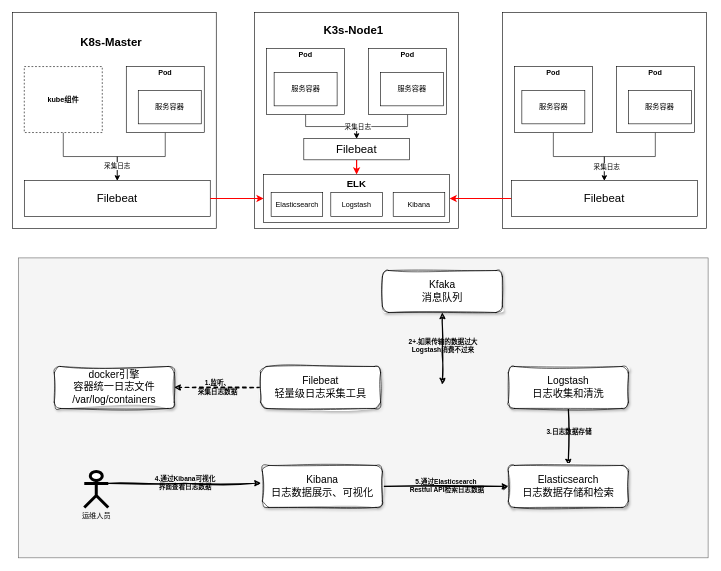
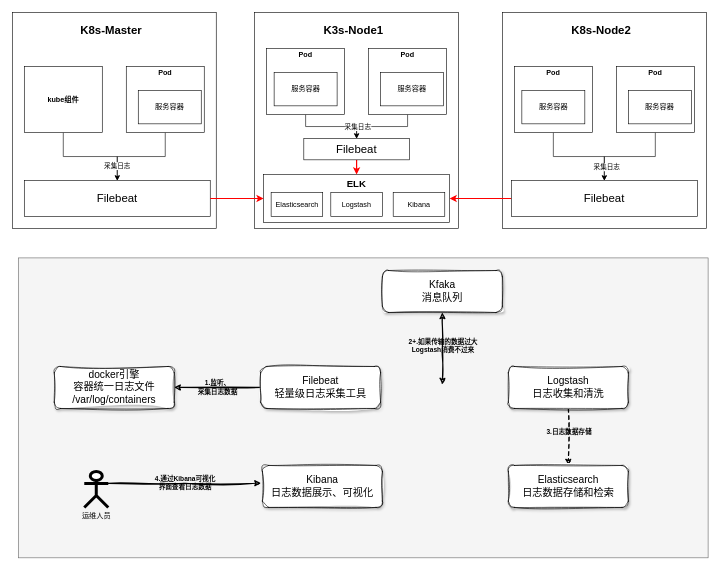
+ <mxCell id="26" value="K8s-Node2" style="rounded=0;whiteSpace=wrap;html=1;fontSize=19;fontStyle=1;strokeColor=none;fillColor=none;" vertex="1" parent="1"><mxGeometry x="942" y="20" width="120" height="60" as="geometry" /></mxCell>
- <mxCell id="4" value="K8s-Master" style="rounded=0;whiteSpace=wrap;html=1;fontSize=19;fontStyle=1;strokeColor=none;fillColor=none;" vertex="1" parent="1"><mxGeometry x="125" y="40" width="120" height="60" as="geometry" /></mxCell>
+ <mxCell id="4" value="K8s-Master" style="rounded=0;whiteSpace=wrap;html=1;fontSize=19;fontStyle=1;strokeColor=none;fillColor=none;" vertex="1" parent="1"><mxGeometry x="125" y="20" width="120" height="60" as="geometry" /></mxCell>
- <mxCell id="6" value="kube组件" style="rounded=0;whiteSpace=wrap;html=1;fontStyle=1;dashed=1;" vertex="1" parent="1"><mxGeometry x="40" y="110" width="130" height="110" as="geometry" /></mxCell>
+ <mxCell id="6" value="kube组件" style="rounded=0;whiteSpace=wrap;html=1;fontStyle=1" vertex="1" parent="1"><mxGeometry x="40" y="110" width="130" height="110" as="geometry" /></mxCell>
- <mxCell id="46" style="edgeStyle=orthogonalEdgeStyle;rounded=0;orthogonalLoop=1;jettySize=auto;html=1;exitX=0;exitY=0.5;exitDx=0;exitDy=0;strokeWidth=2;shadow=0;sketch=1;curveFitting=1;jiggle=2;dashed=1;" edge="1" parent="1" source="48" target="45"><mxGeometry relative="1" as="geometry" /></mxCell>
+ <mxCell id="46" style="edgeStyle=orthogonalEdgeStyle;rounded=0;orthogonalLoop=1;jettySize=auto;html=1;exitX=0;exitY=0.5;exitDx=0;exitDy=0;strokeWidth=2;shadow=0;sketch=1;curveFitting=1;jiggle=2;" edge="1" parent="1" source="48" target="45"><mxGeometry relative="1" as="geometry" /></mxCell>
- <mxCell id="49" style="edgeStyle=orthogonalEdgeStyle;rounded=0;orthogonalLoop=1;jettySize=auto;html=1;exitX=0.5;exitY=1;exitDx=0;exitDy=0;strokeWidth=2;sketch=1;curveFitting=1;jiggle=2;" edge="1" parent="1" source="51" target="52"><mxGeometry relative="1" as="geometry" /></mxCell>
+ <mxCell id="49" style="edgeStyle=orthogonalEdgeStyle;rounded=0;orthogonalLoop=1;jettySize=auto;html=1;exitX=0.5;exitY=1;exitDx=0;exitDy=0;strokeWidth=2;sketch=1;curveFitting=1;jiggle=2;dashed=1;" edge="1" parent="1" source="51" target="52"><mxGeometry relative="1" as="geometry" /></mxCell>
- <mxCell id="53" style="edgeStyle=orthogonalEdgeStyle;rounded=0;orthogonalLoop=1;jettySize=auto;html=1;exitX=1;exitY=0.5;exitDx=0;exitDy=0;entryX=0;entryY=0.5;entryDx=0;entryDy=0;strokeWidth=2;sketch=1;curveFitting=1;jiggle=2;" edge="1" parent="1" source="55" target="52"><mxGeometry relative="1" as="geometry" /></mxCell>
- <mxCell id="54" value="&lt;div&gt;5.通过Elasticsearch&lt;/div&gt;&lt;div&gt;&amp;nbsp;Restful API检索日志数据&lt;/div&gt;" style="edgeLabel;html=1;align=center;verticalAlign=middle;resizable=0;points=[];fontStyle=1;labelBackgroundColor=none;" vertex="1" connectable="0" parent="53"><mxGeometry x="0.002" y="2" relative="1" as="geometry"><mxPoint as="offset" /></mxGeometry></mxCell>
